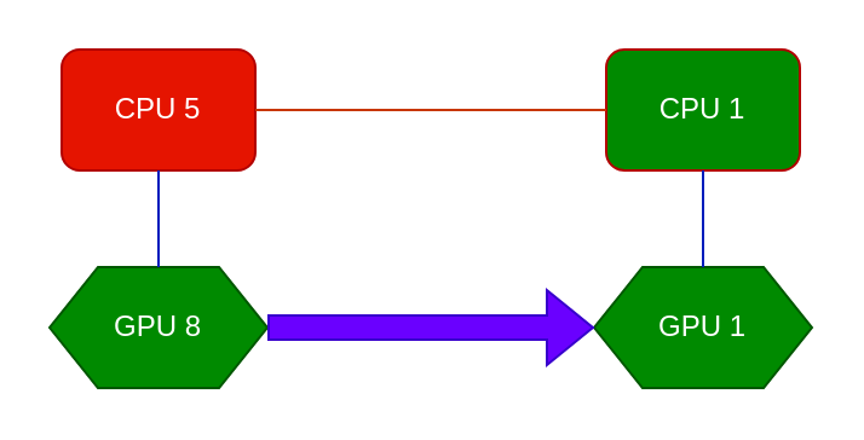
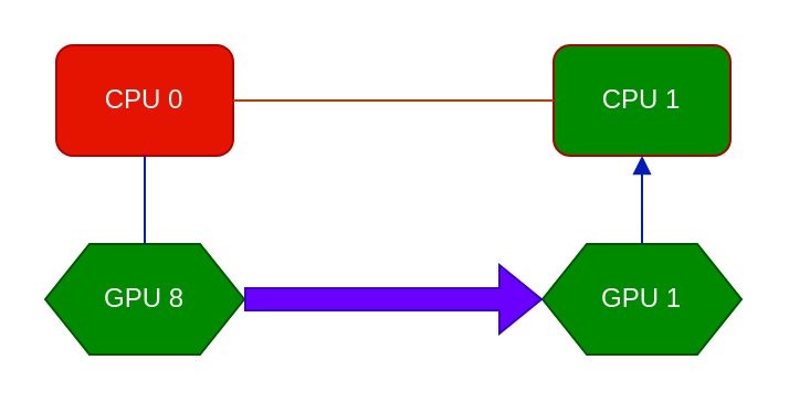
- <mxCell id="2" value="&lt;div&gt;CPU 5&lt;/div&gt;" style="rounded=1;whiteSpace=wrap;html=1;fillColor=#e51400;fontColor=#ffffff;strokeColor=#B20000;" parent="1" vertex="1"><mxGeometry x="25" y="20" width="80" height="50" as="geometry" /></mxCell>
+ <mxCell id="2" value="&lt;div&gt;CPU 0&lt;/div&gt;" style="rounded=1;whiteSpace=wrap;html=1;fillColor=#e51400;fontColor=#ffffff;strokeColor=#B20000;" parent="1" vertex="1"><mxGeometry x="25" y="20" width="80" height="50" as="geometry" /></mxCell>
- <mxCell id="8" value="" style="endArrow=none;html=1;rounded=0;entryX=0.5;entryY=1;entryDx=0;entryDy=0;exitX=0.5;exitY=0;exitDx=0;exitDy=0;fillColor=#0050ef;strokeColor=#001DBC;" parent="1" source="4" target="5" edge="1"><mxGeometry width="50" height="50" relative="1" as="geometry"><mxPoint x="110" y="80" as="sourcePoint" /><mxPoint x="160" y="30" as="targetPoint" /></mxGeometry></mxCell>
+ <mxCell id="8" value="" style="endArrow=block;html=1;rounded=0;entryX=0.5;entryY=1;entryDx=0;entryDy=0;exitX=0.5;exitY=0;exitDx=0;exitDy=0;fillColor=#0050ef;strokeColor=#001DBC;" parent="1" source="4" target="5" edge="1"><mxGeometry width="50" height="50" relative="1" as="geometry"><mxPoint x="110" y="80" as="sourcePoint" /><mxPoint x="160" y="30" as="targetPoint" /></mxGeometry></mxCell>
